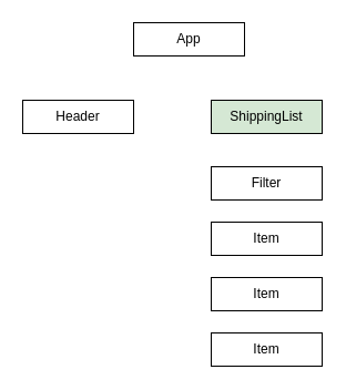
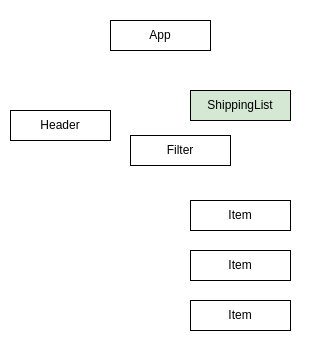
- <mxCell id="2" value="App" style="rounded=0;whiteSpace=wrap;html=1;" vertex="1" parent="1"><mxGeometry x="120" y="20" width="100" height="30" as="geometry" /></mxCell>
+ <mxCell id="2" value="App" style="rounded=0;whiteSpace=wrap;html=1;" vertex="1" parent="1"><mxGeometry x="110" y="20" width="100" height="30" as="geometry" /></mxCell>
- <mxCell id="3" value="Header" style="rounded=0;whiteSpace=wrap;html=1;" vertex="1" parent="1"><mxGeometry x="20" y="90" width="100" height="30" as="geometry" /></mxCell>
+ <mxCell id="3" value="Header" style="rounded=0;whiteSpace=wrap;html=1;" vertex="1" parent="1"><mxGeometry x="10" y="110" width="100" height="30" as="geometry" /></mxCell>
- <mxCell id="5" value="Filter" style="rounded=0;whiteSpace=wrap;html=1;" vertex="1" parent="1"><mxGeometry x="190" y="150" width="100" height="30" as="geometry" /></mxCell>
+ <mxCell id="5" value="Filter" style="rounded=0;whiteSpace=wrap;html=1;" vertex="1" parent="1"><mxGeometry x="130" y="135" width="100" height="30" as="geometry" /></mxCell>
